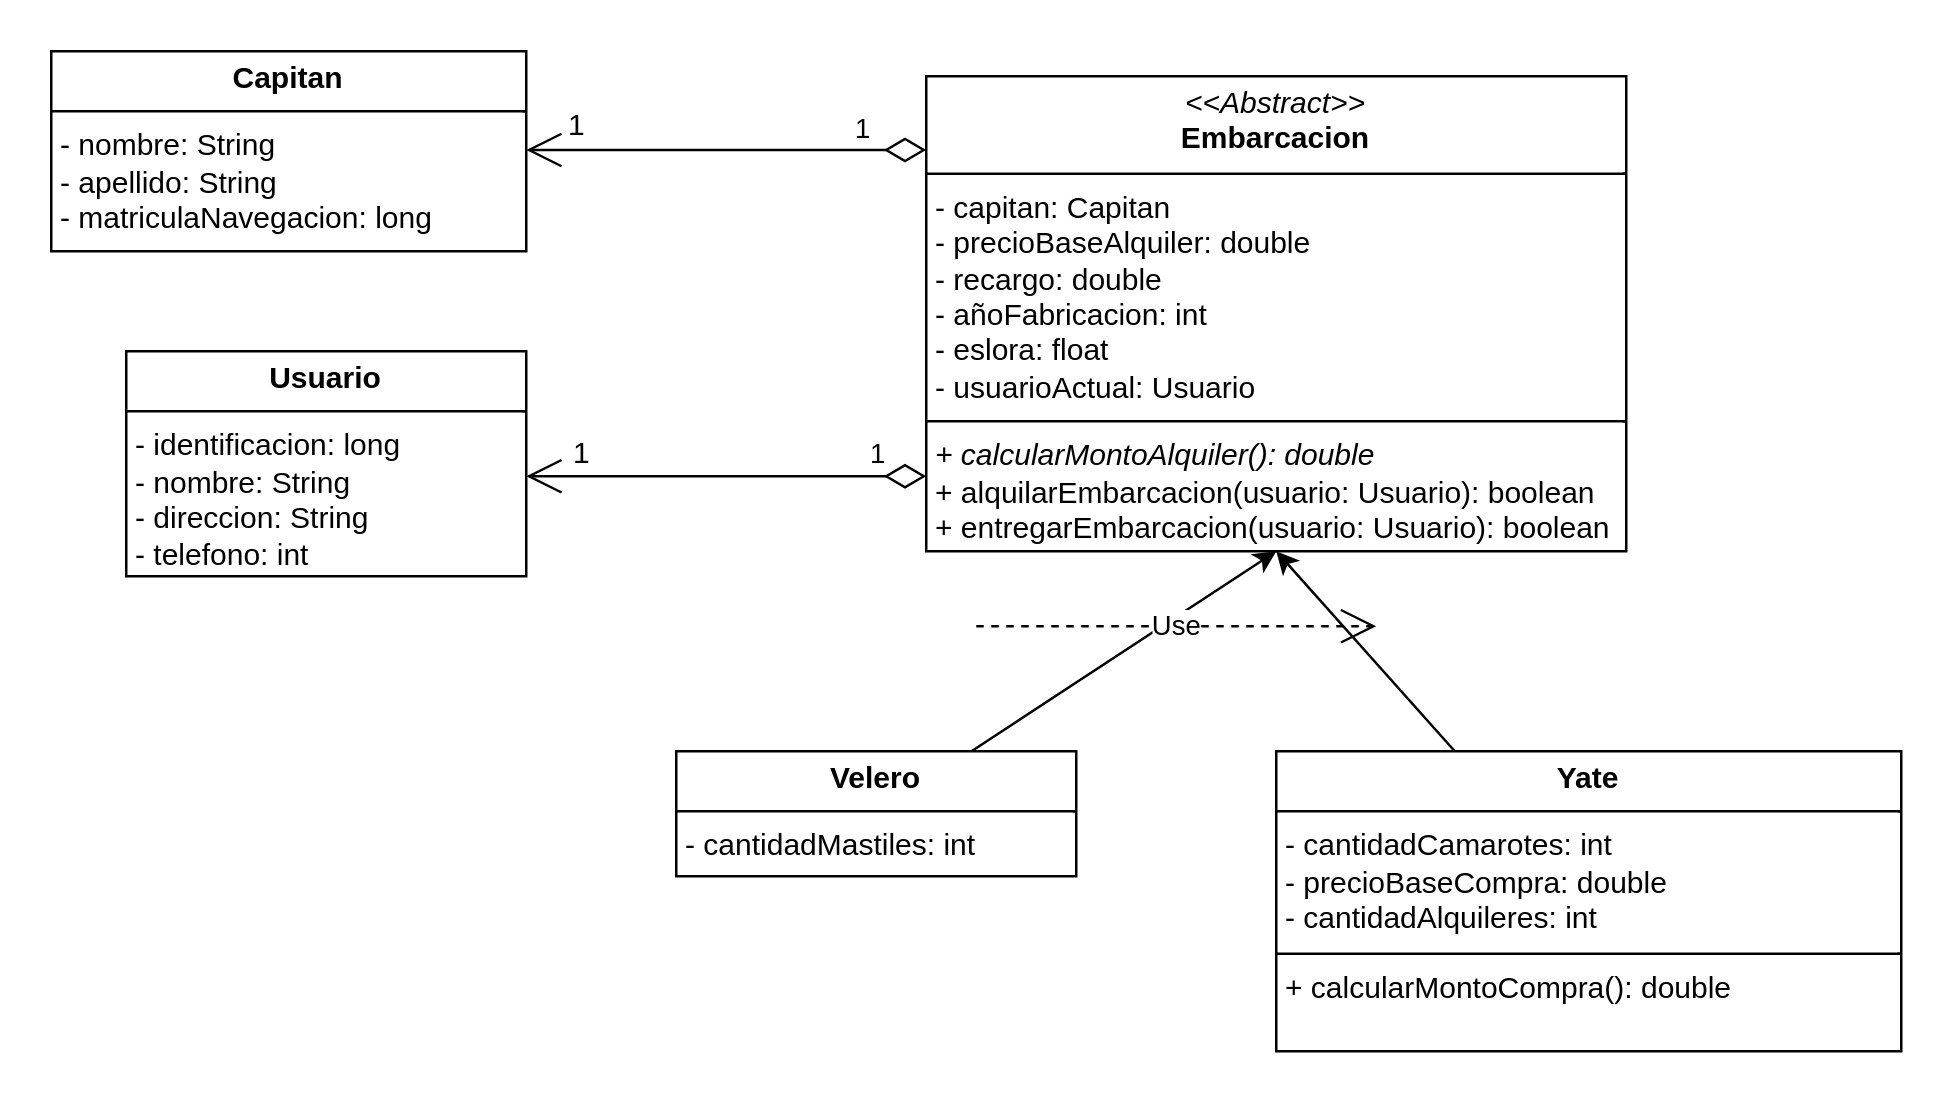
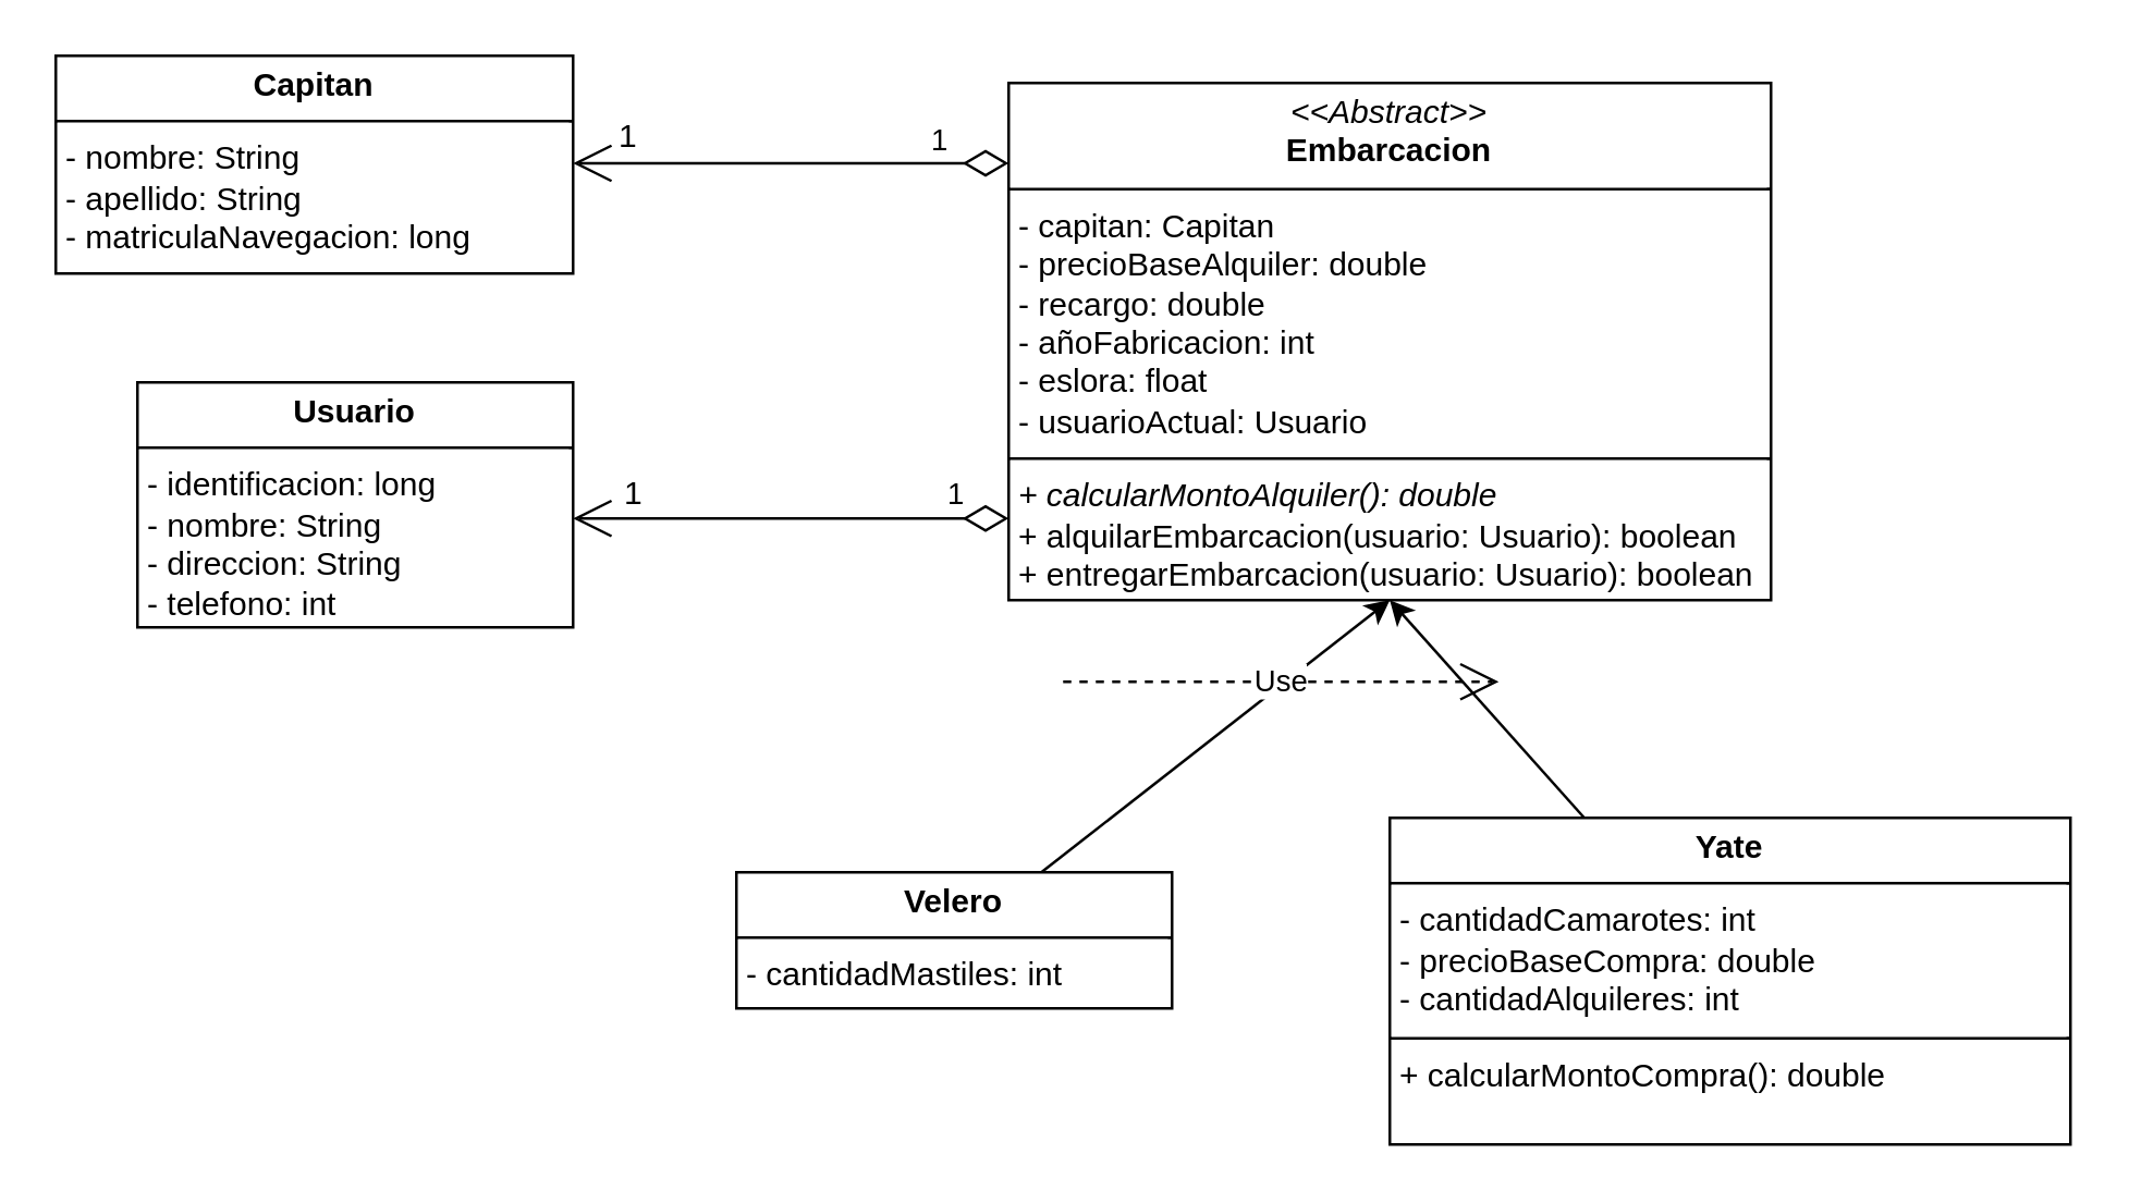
- <mxCell id="4" value="&lt;p style=&quot;margin:0px;margin-top:4px;text-align:center;&quot;&gt;&lt;b&gt;Velero&lt;/b&gt;&lt;/p&gt;&lt;hr size=&quot;1&quot; style=&quot;border-style:solid;&quot;&gt;&lt;p style=&quot;margin:0px;margin-left:4px;&quot;&gt;- cantidadMastiles: int&lt;/p&gt;&lt;hr size=&quot;1&quot; style=&quot;border-style:solid;&quot;&gt;&lt;p style=&quot;margin:0px;margin-left:4px;&quot;&gt;&lt;br&gt;&lt;/p&gt;" style="verticalAlign=top;align=left;overflow=fill;html=1;whiteSpace=wrap;" parent="1" vertex="1"><mxGeometry x="270" y="300" width="160" height="50" as="geometry" /></mxCell>
+ <mxCell id="4" value="&lt;p style=&quot;margin:0px;margin-top:4px;text-align:center;&quot;&gt;&lt;b&gt;Velero&lt;/b&gt;&lt;/p&gt;&lt;hr size=&quot;1&quot; style=&quot;border-style:solid;&quot;&gt;&lt;p style=&quot;margin:0px;margin-left:4px;&quot;&gt;- cantidadMastiles: int&lt;/p&gt;&lt;hr size=&quot;1&quot; style=&quot;border-style:solid;&quot;&gt;&lt;p style=&quot;margin:0px;margin-left:4px;&quot;&gt;&lt;br&gt;&lt;/p&gt;" style="verticalAlign=top;align=left;overflow=fill;html=1;whiteSpace=wrap;" parent="1" vertex="1"><mxGeometry x="270" y="320" width="160" height="50" as="geometry" /></mxCell>
